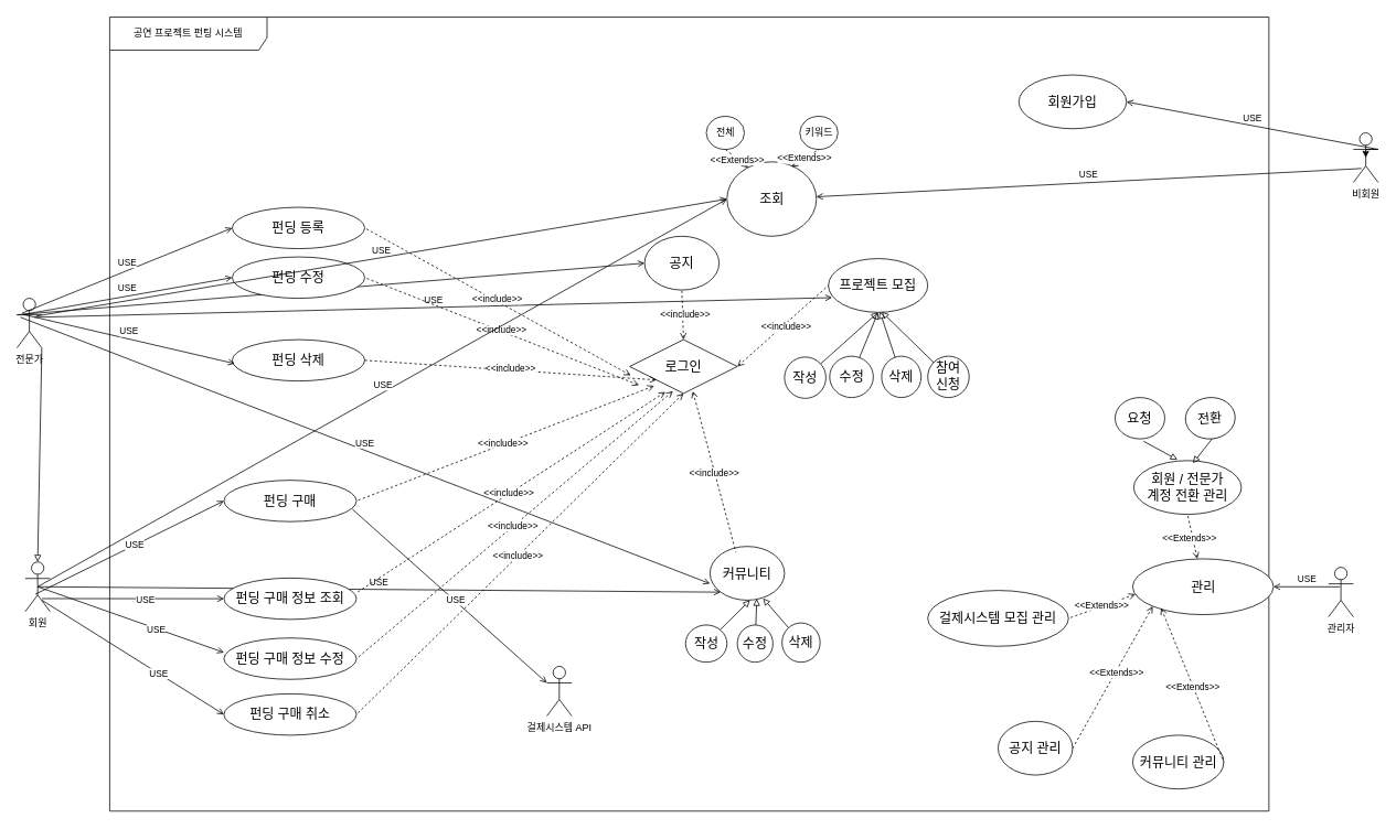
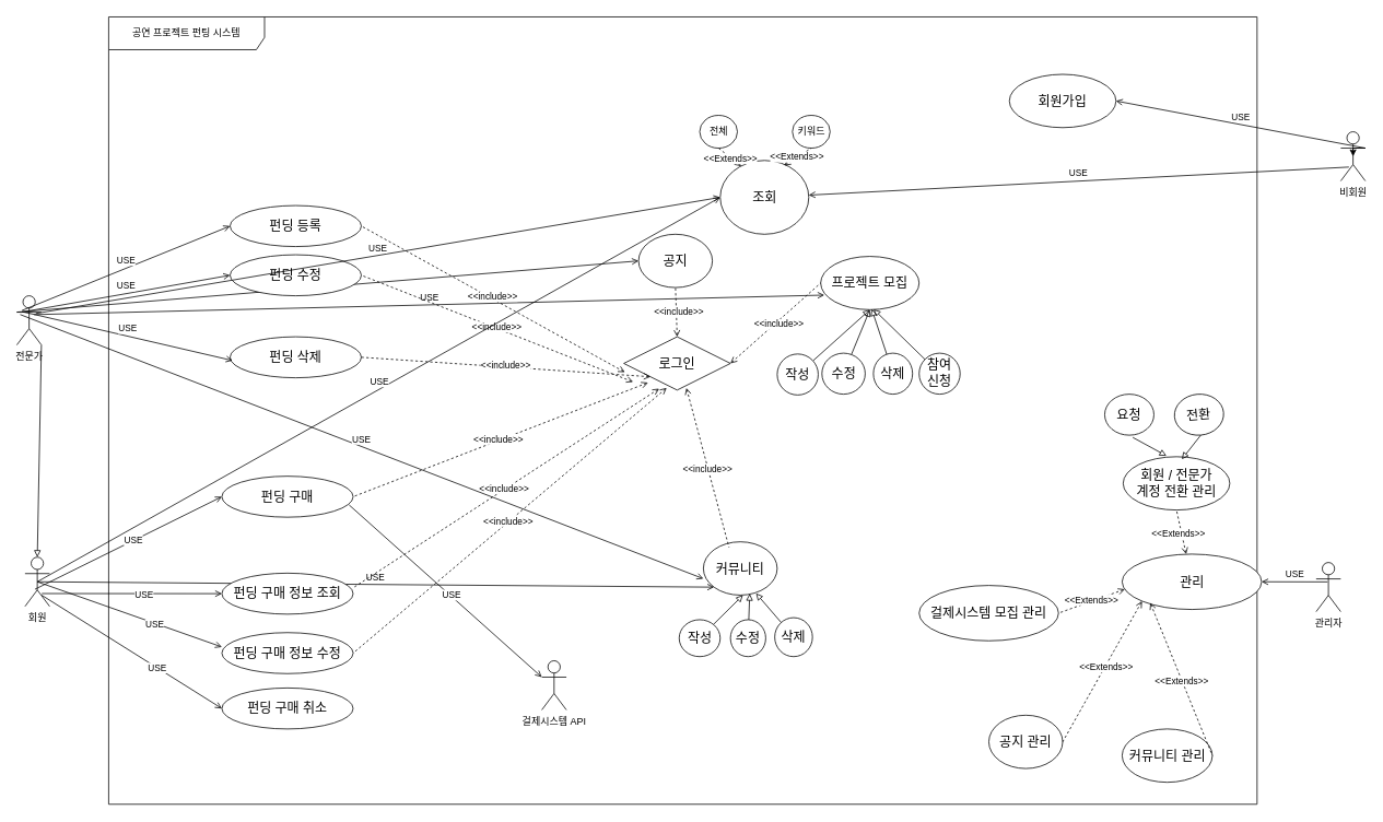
- <mxCell id="74" value=" " style="endArrow=none;endSize=12;dashed=1;html=1;rounded=0;exitX=0.5;exitY=1;exitDx=0;exitDy=0;startArrow=open;startFill=0;endFill=0;entryX=1;entryY=0.5;entryDx=0;entryDy=0;" edge="1" parent="1" source="37" target="53"><mxGeometry width="160" relative="1" as="geometry"><mxPoint x="822" y="275" as="sourcePoint" /><mxPoint x="440" y="778" as="targetPoint" /></mxGeometry></mxCell>
- <mxCell id="75" value="&amp;lt;&amp;lt;include&amp;gt;&amp;gt;" style="edgeLabel;html=1;align=center;verticalAlign=middle;resizable=0;points=[];" vertex="1" connectable="0" parent="74"><mxGeometry x="0.016" y="-2" relative="1" as="geometry"><mxPoint x="1" as="offset" /></mxGeometry></mxCell>
